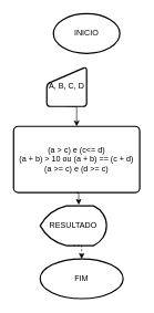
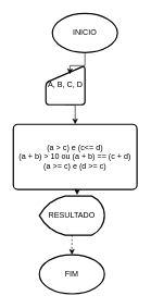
+ <mxCell id="8" style="edgeStyle=orthogonalEdgeStyle;rounded=0;orthogonalLoop=1;jettySize=auto;html=1;exitX=0.5;exitY=1;exitDx=0;exitDy=0;exitPerimeter=0;entryX=0.616;entryY=0.22;entryDx=0;entryDy=0;entryPerimeter=0;" edge="1" parent="1" source="2" target="5"><mxGeometry relative="1" as="geometry" /></mxCell>
- <mxCell id="7" value="RESULTADO" style="strokeWidth=2;html=1;shape=mxgraph.flowchart.display;whiteSpace=wrap;" vertex="1" parent="1"><mxGeometry x="60" y="310" width="100" height="60" as="geometry" /></mxCell>
+ <mxCell id="7" value="RESULTADO" style="strokeWidth=2;html=1;shape=mxgraph.flowchart.display;whiteSpace=wrap;" vertex="1" parent="1"><mxGeometry x="60" y="300" width="100" height="60" as="geometry" /></mxCell>
- <mxCell id="3" value="FIM" style="strokeWidth=2;html=1;shape=mxgraph.flowchart.start_1;whiteSpace=wrap;" vertex="1" parent="1"><mxGeometry x="60" y="390" width="125" height="60" as="geometry" /></mxCell>
+ <mxCell id="3" value="FIM" style="strokeWidth=2;html=1;shape=mxgraph.flowchart.start_1;whiteSpace=wrap;" vertex="1" parent="1"><mxGeometry x="60" y="390" width="100" height="60" as="geometry" /></mxCell>
